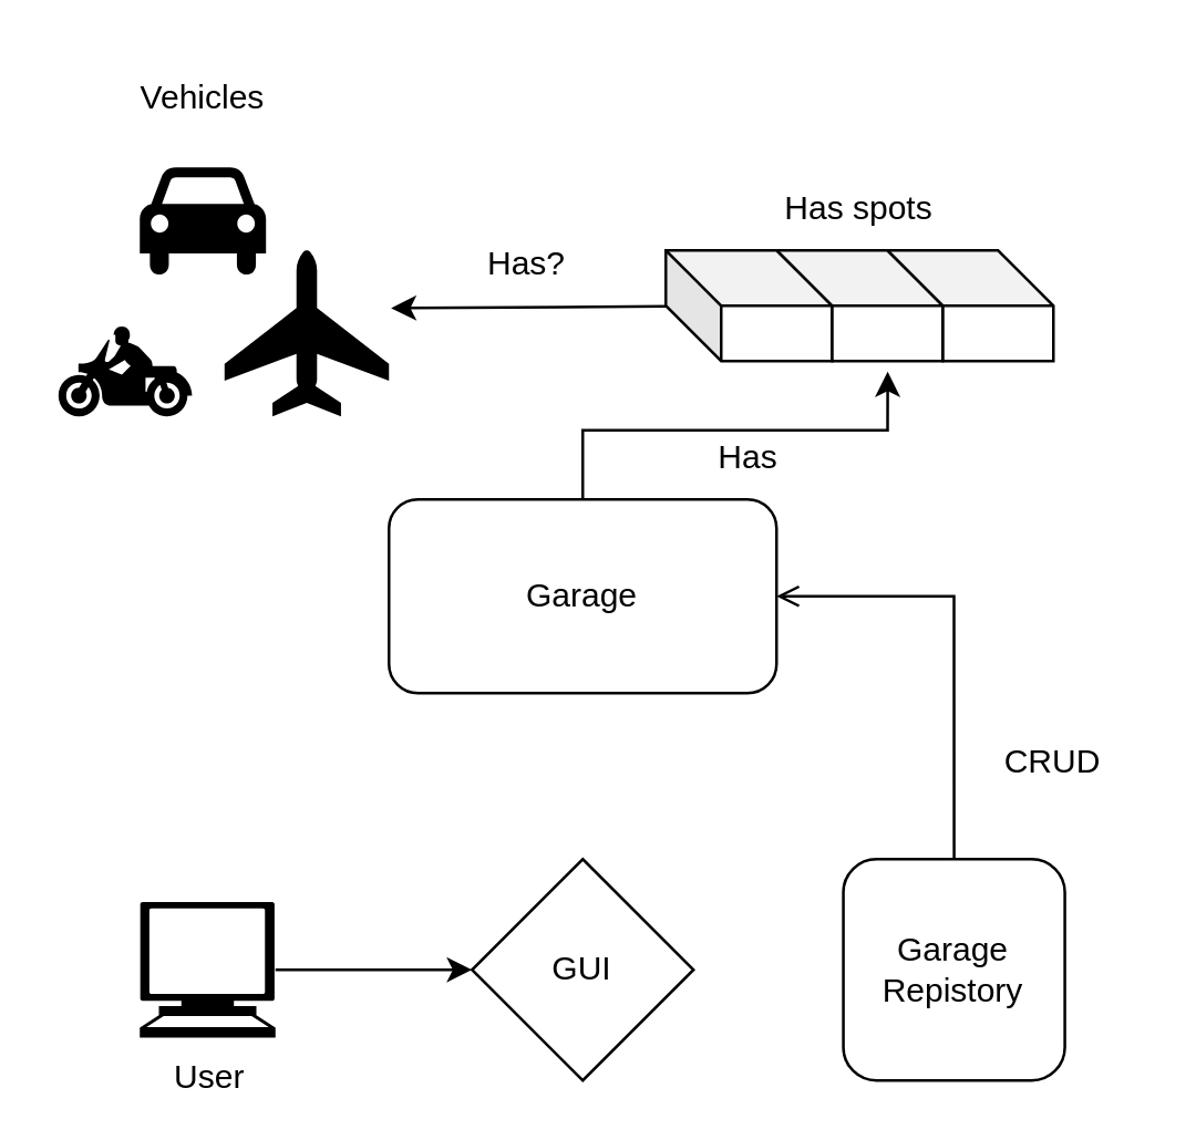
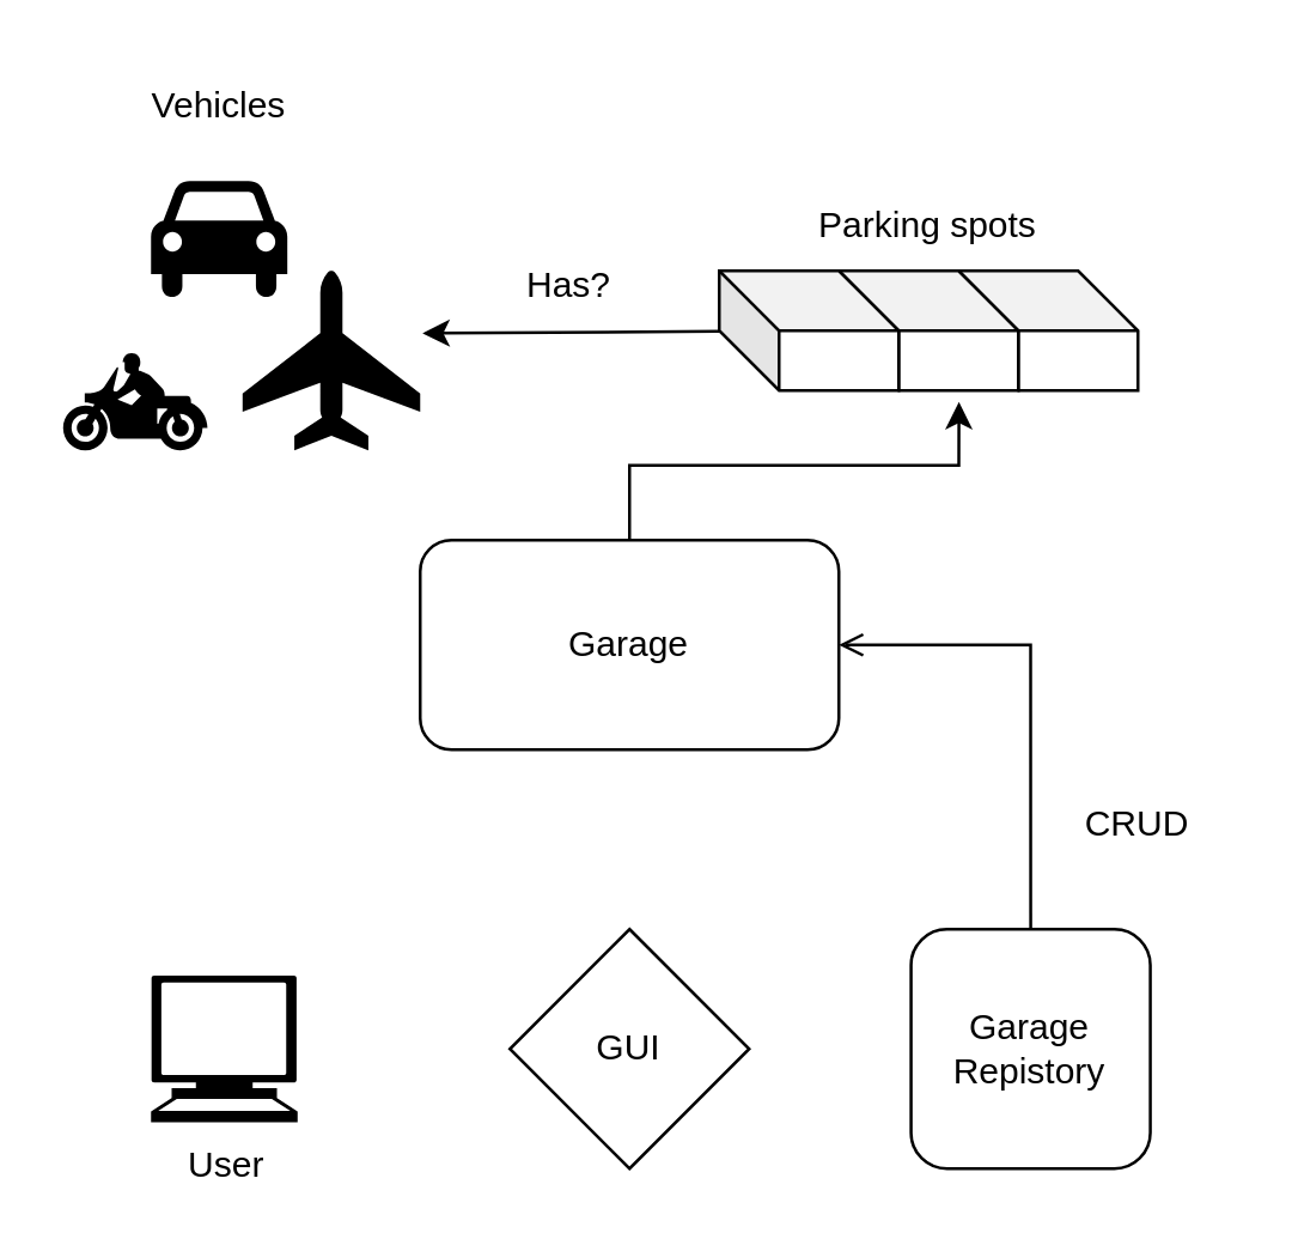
- <mxCell id="8" value="Has spots" style="text;strokeColor=none;align=center;fillColor=none;html=1;verticalAlign=middle;whiteSpace=wrap;rounded=0;" vertex="1" parent="1"><mxGeometry x="270" y="60" width="80" height="30" as="geometry" /></mxCell>
+ <mxCell id="8" value="Parking spots" style="text;strokeColor=none;align=center;fillColor=none;html=1;verticalAlign=middle;whiteSpace=wrap;rounded=0;" vertex="1" parent="1"><mxGeometry x="270" y="60" width="80" height="30" as="geometry" /></mxCell>
- <mxCell id="10" value="Has" style="text;strokeColor=none;align=center;fillColor=none;html=1;verticalAlign=middle;whiteSpace=wrap;rounded=0;" vertex="1" parent="1"><mxGeometry x="240" y="150" width="60" height="30" as="geometry" /></mxCell>
- <mxCell id="16" value="" style="edgeStyle=orthogonalEdgeStyle;rounded=0;orthogonalLoop=1;jettySize=auto;html=1;" edge="1" parent="1" source="17" target="18"><mxGeometry relative="1" as="geometry" /></mxCell>
